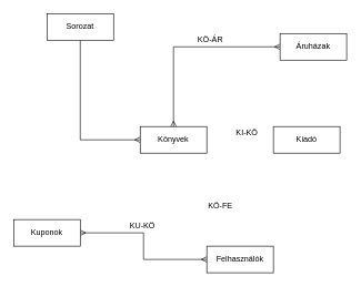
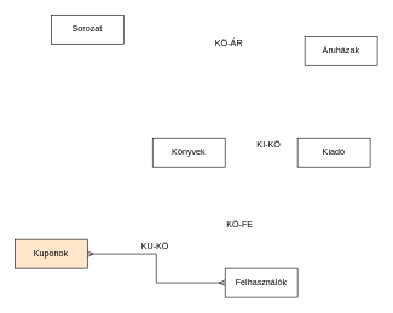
- <mxCell id="7" style="edgeStyle=orthogonalEdgeStyle;rounded=0;orthogonalLoop=1;jettySize=auto;html=1;endArrow=ERmany;endFill=0;startArrow=ERmany;startFill=0;" parent="1" source="8" target="3" edge="1"><mxGeometry relative="1" as="geometry" /></mxCell>
- <mxCell id="2" style="edgeStyle=orthogonalEdgeStyle;rounded=0;orthogonalLoop=1;jettySize=auto;html=1;endArrow=none;endFill=0;startArrow=ERmany;startFill=0;" parent="1" source="3" target="6" edge="1"><mxGeometry relative="1" as="geometry" /></mxCell>
- <mxCell id="10" value="Kuponok" style="whiteSpace=wrap;html=1;align=center;" parent="1" vertex="1"><mxGeometry x="20" y="330" width="100" height="40" as="geometry" /></mxCell>
+ <mxCell id="10" value="Kuponok" style="whiteSpace=wrap;html=1;align=center;fillColor=#ffe6cc;" parent="1" vertex="1"><mxGeometry x="20" y="330" width="100" height="40" as="geometry" /></mxCell>
